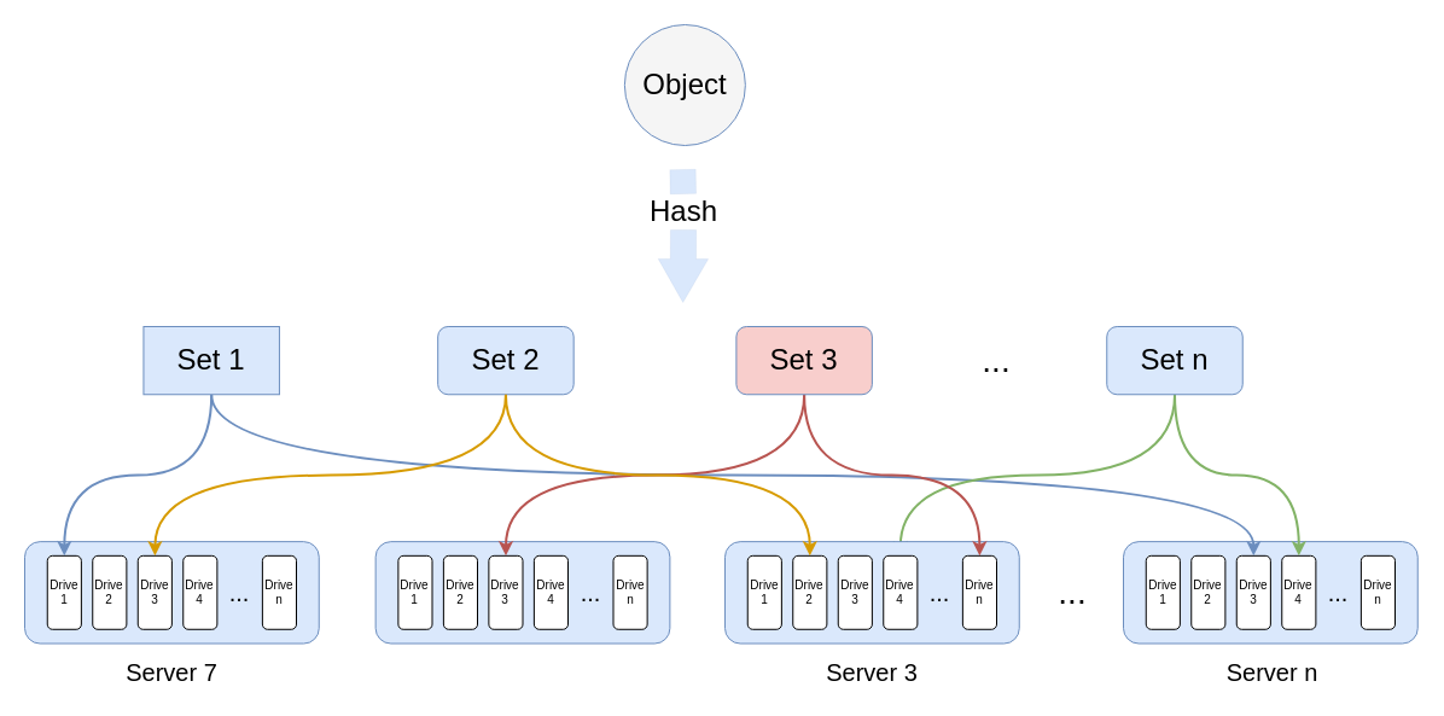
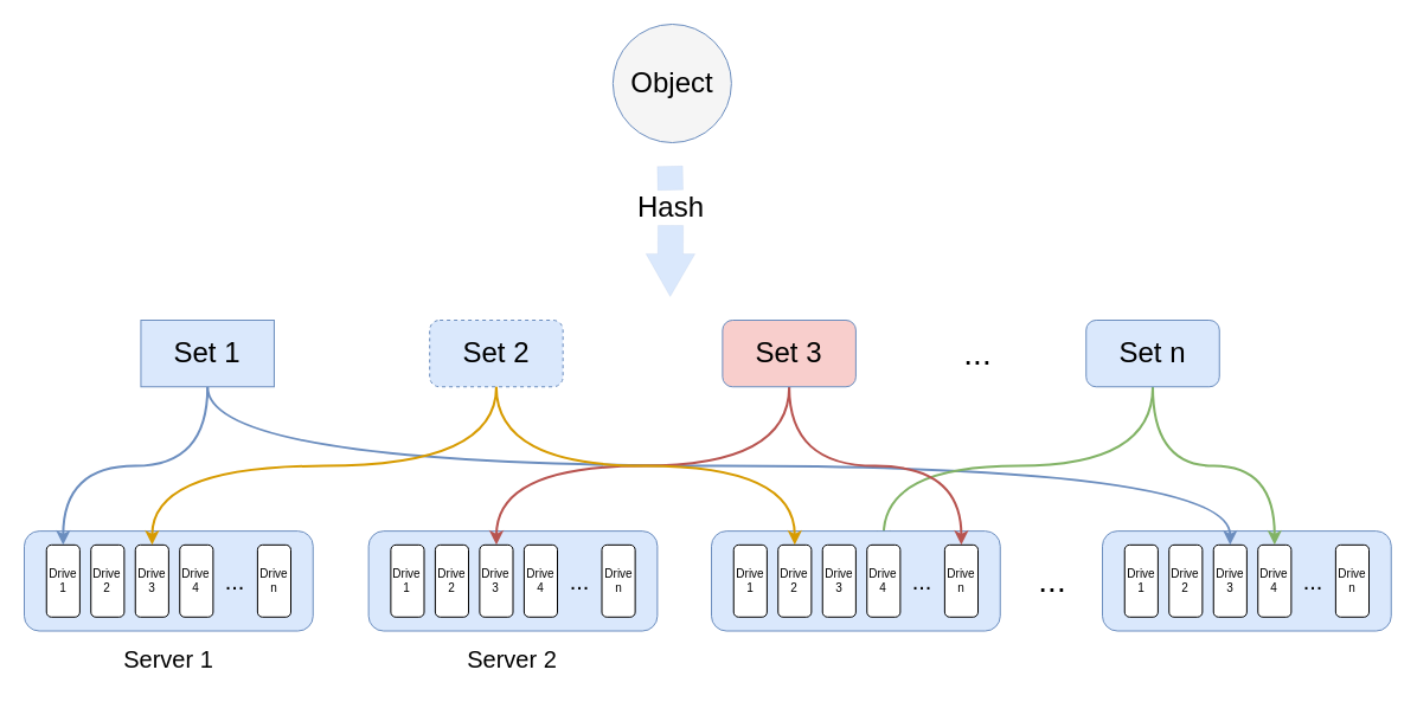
- <mxCell id="34" value="Set 2" style="rounded=1;whiteSpace=wrap;html=1;fontSize=24;fillColor=#dae8fc;strokeColor=#6c8ebf;" vertex="1" parent="1"><mxGeometry x="362.18" y="270" width="112.5" height="56.25" as="geometry" /></mxCell>
+ <mxCell id="34" value="Set 2" style="rounded=1;whiteSpace=wrap;html=1;fontSize=24;fillColor=#dae8fc;strokeColor=#6c8ebf;dashed=1;" vertex="1" parent="1"><mxGeometry x="362.18" y="270" width="112.5" height="56.25" as="geometry" /></mxCell>
+ <mxCell id="17" value="Server 2" style="text;html=1;strokeColor=none;fillColor=none;align=center;verticalAlign=middle;whiteSpace=wrap;rounded=0;fontSize=20;" vertex="1" parent="1"><mxGeometry x="390.31" y="541.875" width="84.375" height="28.125" as="geometry" /></mxCell>
- <mxCell id="42" value="Server 3" style="text;html=1;strokeColor=none;fillColor=none;align=center;verticalAlign=middle;whiteSpace=wrap;rounded=0;fontSize=20;" vertex="1" parent="1"><mxGeometry x="679.69" y="541.875" width="84.375" height="28.125" as="geometry" /></mxCell>
- <mxCell id="25" value="Server n" style="text;html=1;strokeColor=none;fillColor=none;align=center;verticalAlign=middle;whiteSpace=wrap;rounded=0;fontSize=20;" vertex="1" parent="1"><mxGeometry x="1014.37" y="541.87" width="79.38" height="28.13" as="geometry" /></mxCell>
- <mxCell id="9" value="Server 7" style="text;html=1;strokeColor=none;fillColor=none;align=center;verticalAlign=middle;whiteSpace=wrap;rounded=0;fontSize=20;" vertex="1" parent="1"><mxGeometry x="99.06" y="541.88" width="85.63" height="28.13" as="geometry" /></mxCell>
+ <mxCell id="9" value="Server 1" style="text;html=1;strokeColor=none;fillColor=none;align=center;verticalAlign=middle;whiteSpace=wrap;rounded=0;fontSize=20;" vertex="1" parent="1"><mxGeometry x="99.06" y="541.88" width="85.63" height="28.13" as="geometry" /></mxCell>
